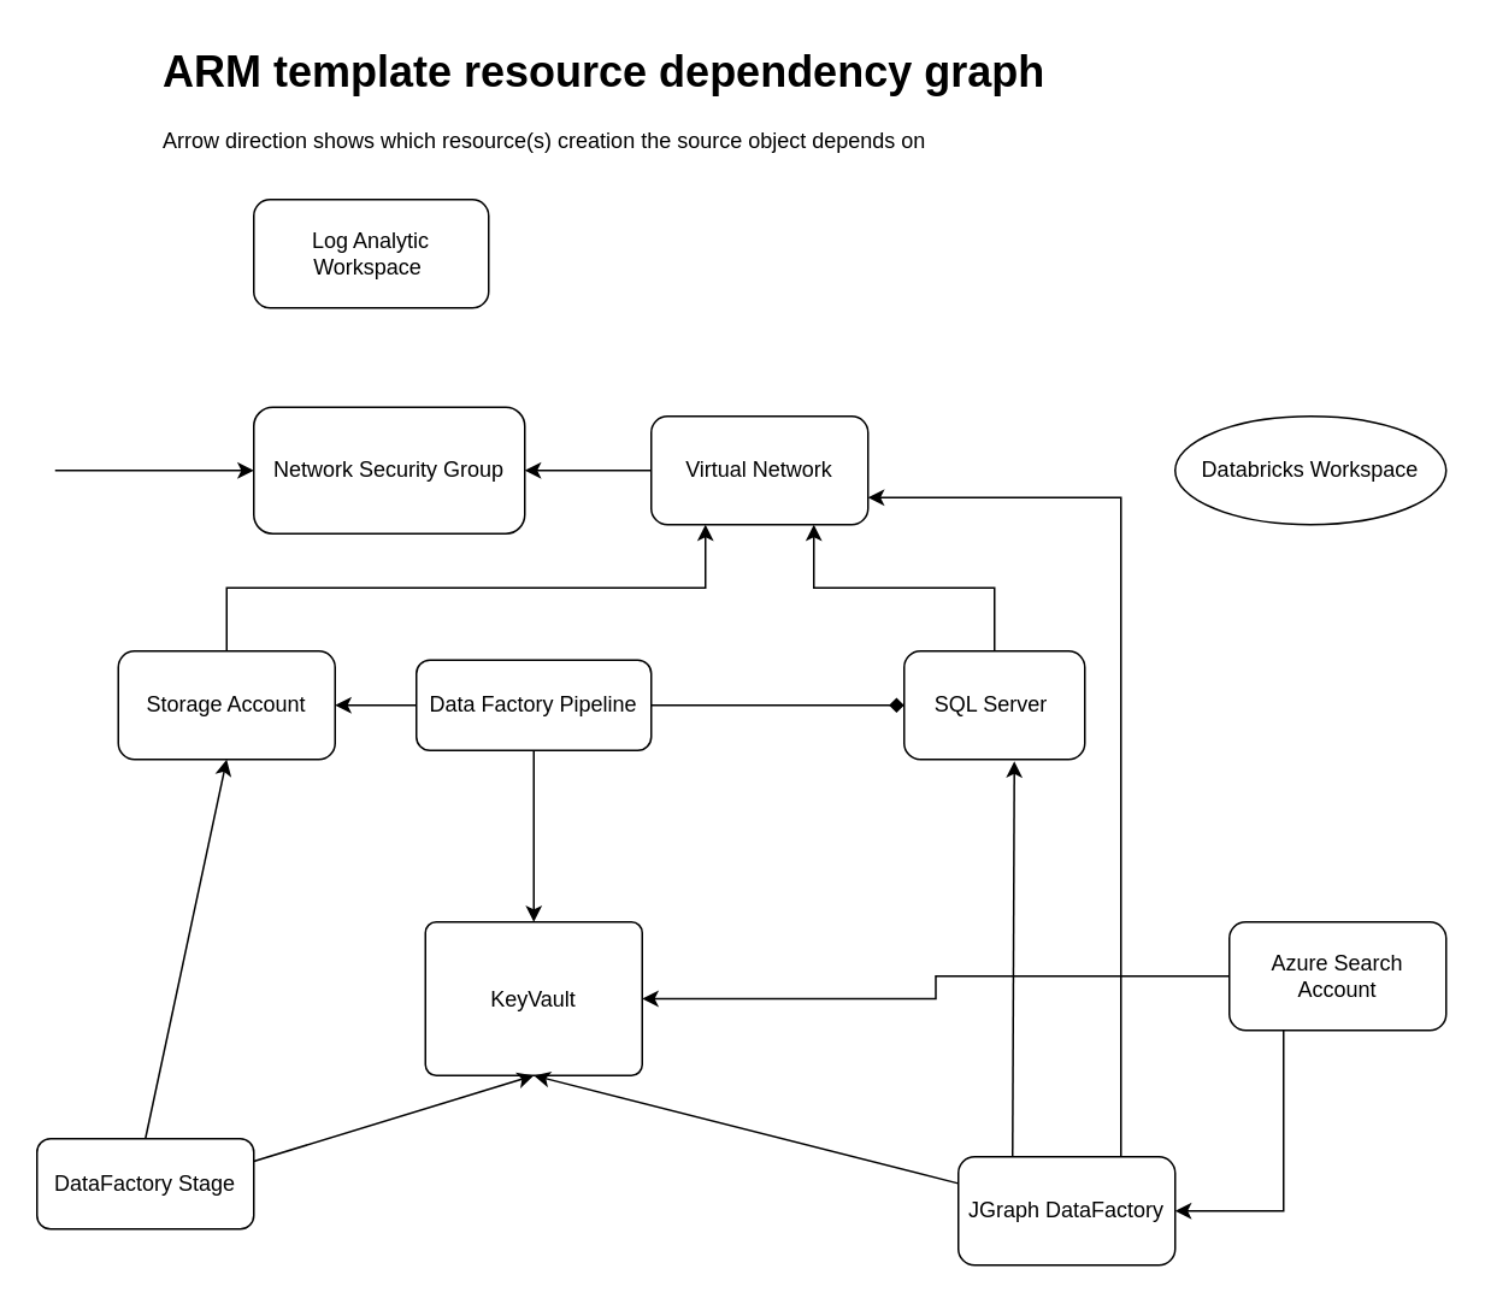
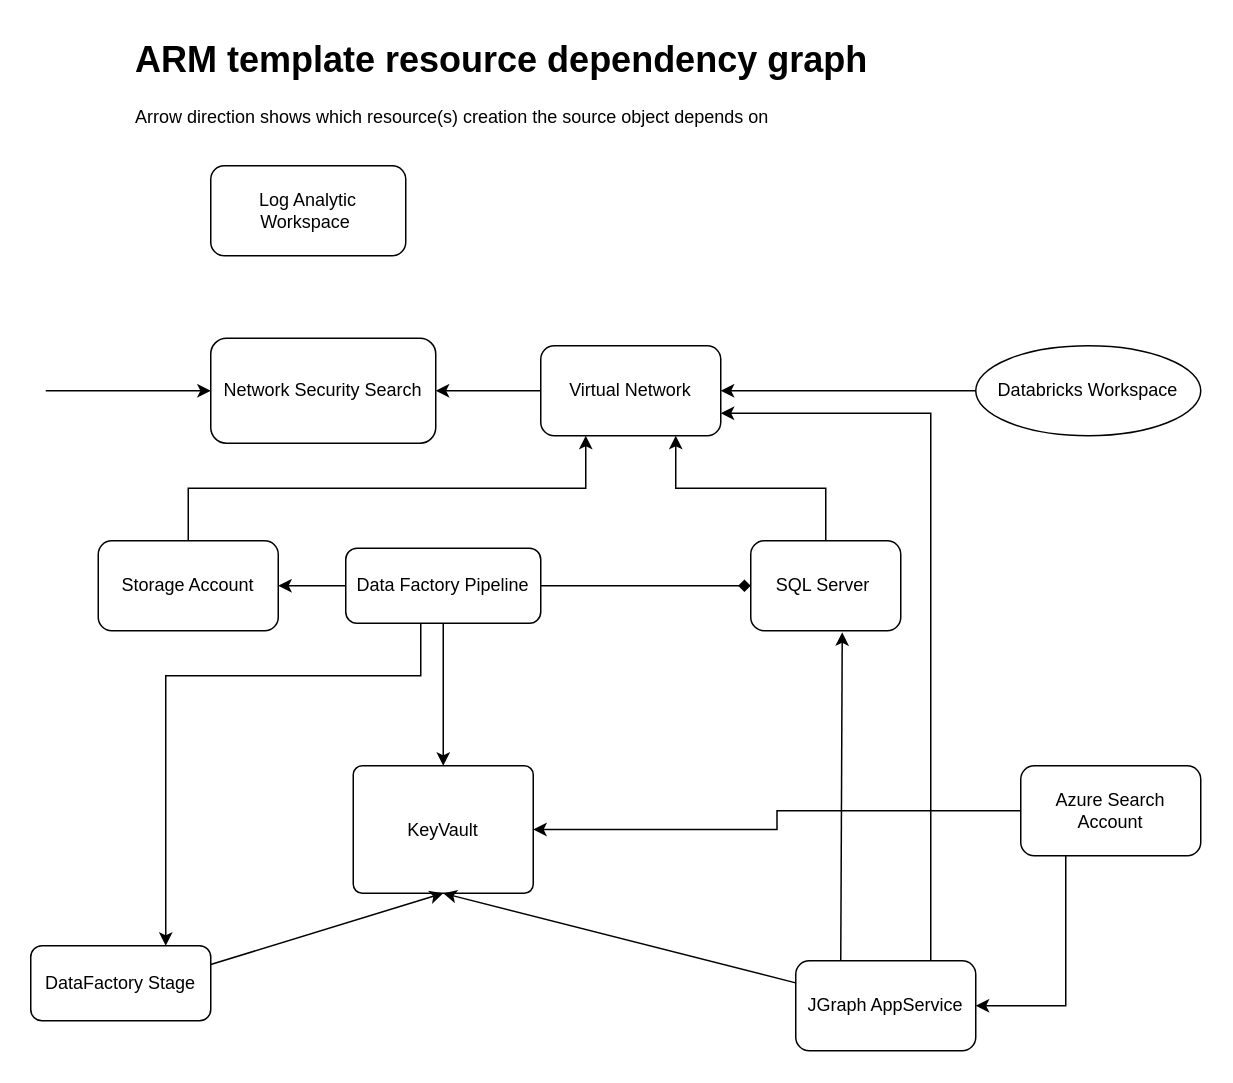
- <mxCell id="4" value="Network Security Group&lt;br&gt;" style="rounded=1;whiteSpace=wrap;html=1;fontSize=12;glass=0;strokeWidth=1;shadow=0;" parent="1" vertex="1"><mxGeometry x="140" y="225" width="150" height="70" as="geometry" /></mxCell>
+ <mxCell id="4" value="Network Security Search&lt;br&gt;" style="rounded=1;whiteSpace=wrap;html=1;fontSize=12;glass=0;strokeWidth=1;shadow=0;" parent="1" vertex="1"><mxGeometry x="140" y="225" width="150" height="70" as="geometry" /></mxCell>
+ <mxCell id="5" style="edgeStyle=orthogonalEdgeStyle;rounded=0;orthogonalLoop=1;jettySize=auto;html=1;exitX=0;exitY=0.5;exitDx=0;exitDy=0;entryX=1;entryY=0.5;entryDx=0;entryDy=0;" edge="1" parent="1" source="18" target="6"><mxGeometry relative="1" as="geometry" /></mxCell>
+ <mxCell id="25" value="" style="edgeStyle=orthogonalEdgeStyle;rounded=0;orthogonalLoop=1;jettySize=auto;html=1;entryX=0.75;entryY=0;entryDx=0;entryDy=0;" edge="1" parent="1" source="29" target="17"><mxGeometry relative="1" as="geometry"><mxPoint x="110" y="610" as="targetPoint" /><Array as="points"><mxPoint x="280" y="450" /><mxPoint x="110" y="450" /></Array></mxGeometry></mxCell>
- <mxCell id="20" value="" style="endArrow=classic;html=1;entryX=0.5;entryY=1;entryDx=0;entryDy=0;exitX=0.5;exitY=0;exitDx=0;exitDy=0;" edge="1" parent="1" source="17" target="8"><mxGeometry width="50" height="50" relative="1" as="geometry"><mxPoint x="510" y="440" as="sourcePoint" /><mxPoint x="210" y="520" as="targetPoint" /></mxGeometry></mxCell>
- <mxCell id="16" value="JGraph DataFactory" style="whiteSpace=wrap;html=1;rounded=1;shadow=0;strokeWidth=1;glass=0;" vertex="1" parent="1"><mxGeometry x="530" y="640" width="120" height="60" as="geometry" /></mxCell>
+ <mxCell id="16" value="JGraph AppService" style="whiteSpace=wrap;html=1;rounded=1;shadow=0;strokeWidth=1;glass=0;" vertex="1" parent="1"><mxGeometry x="530" y="640" width="120" height="60" as="geometry" /></mxCell>
